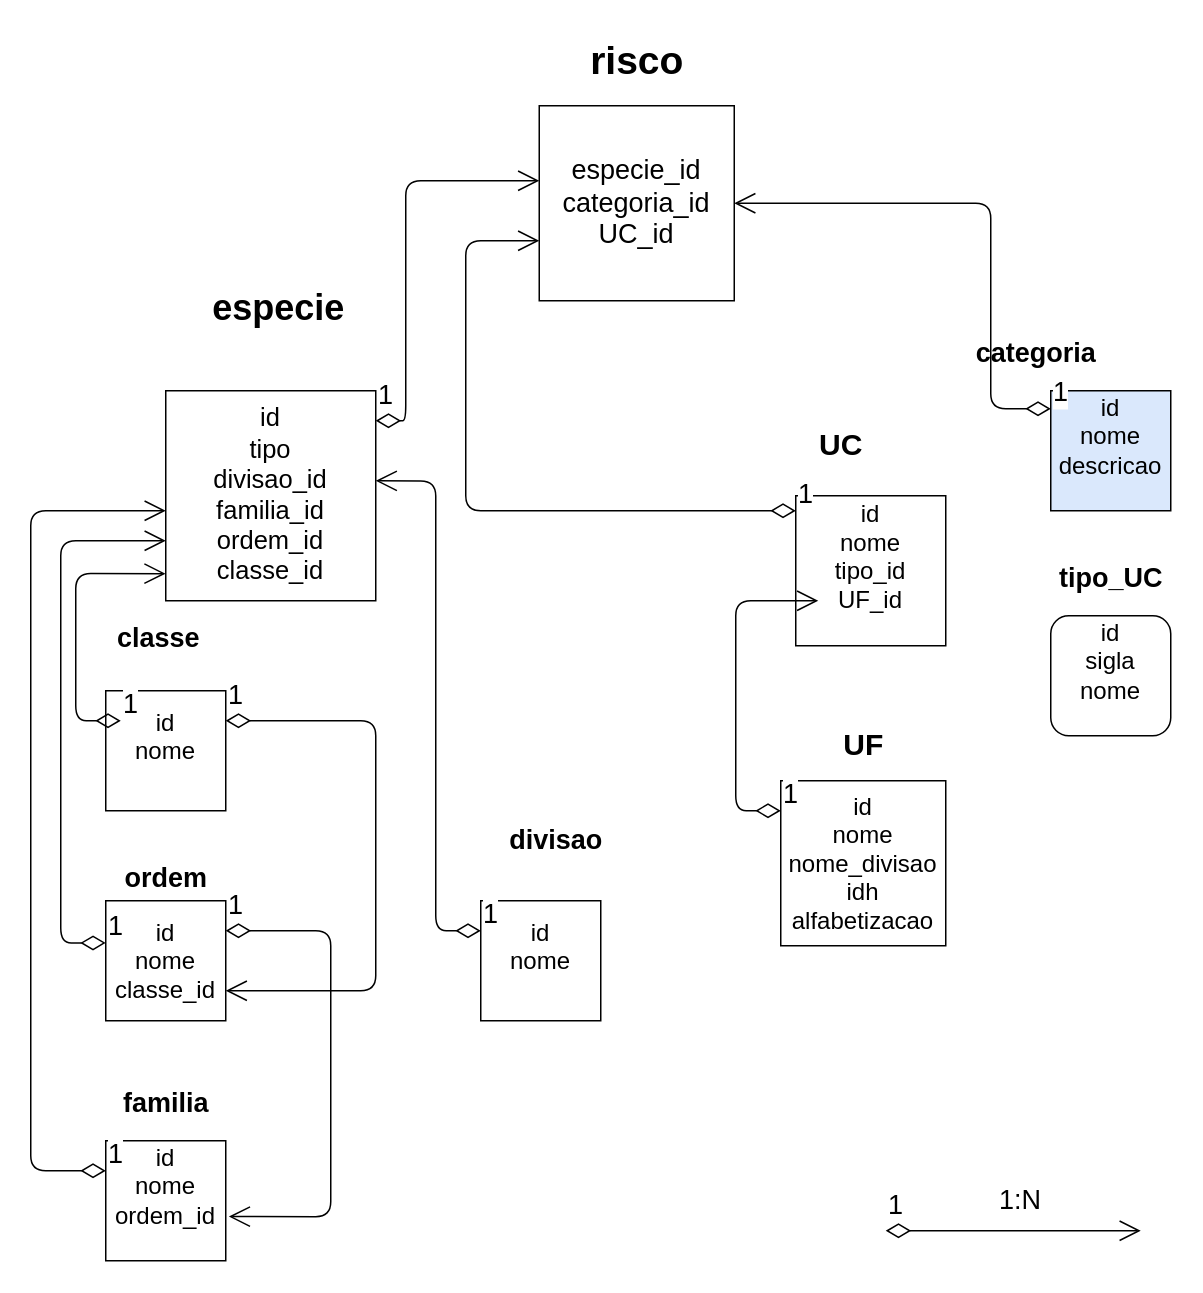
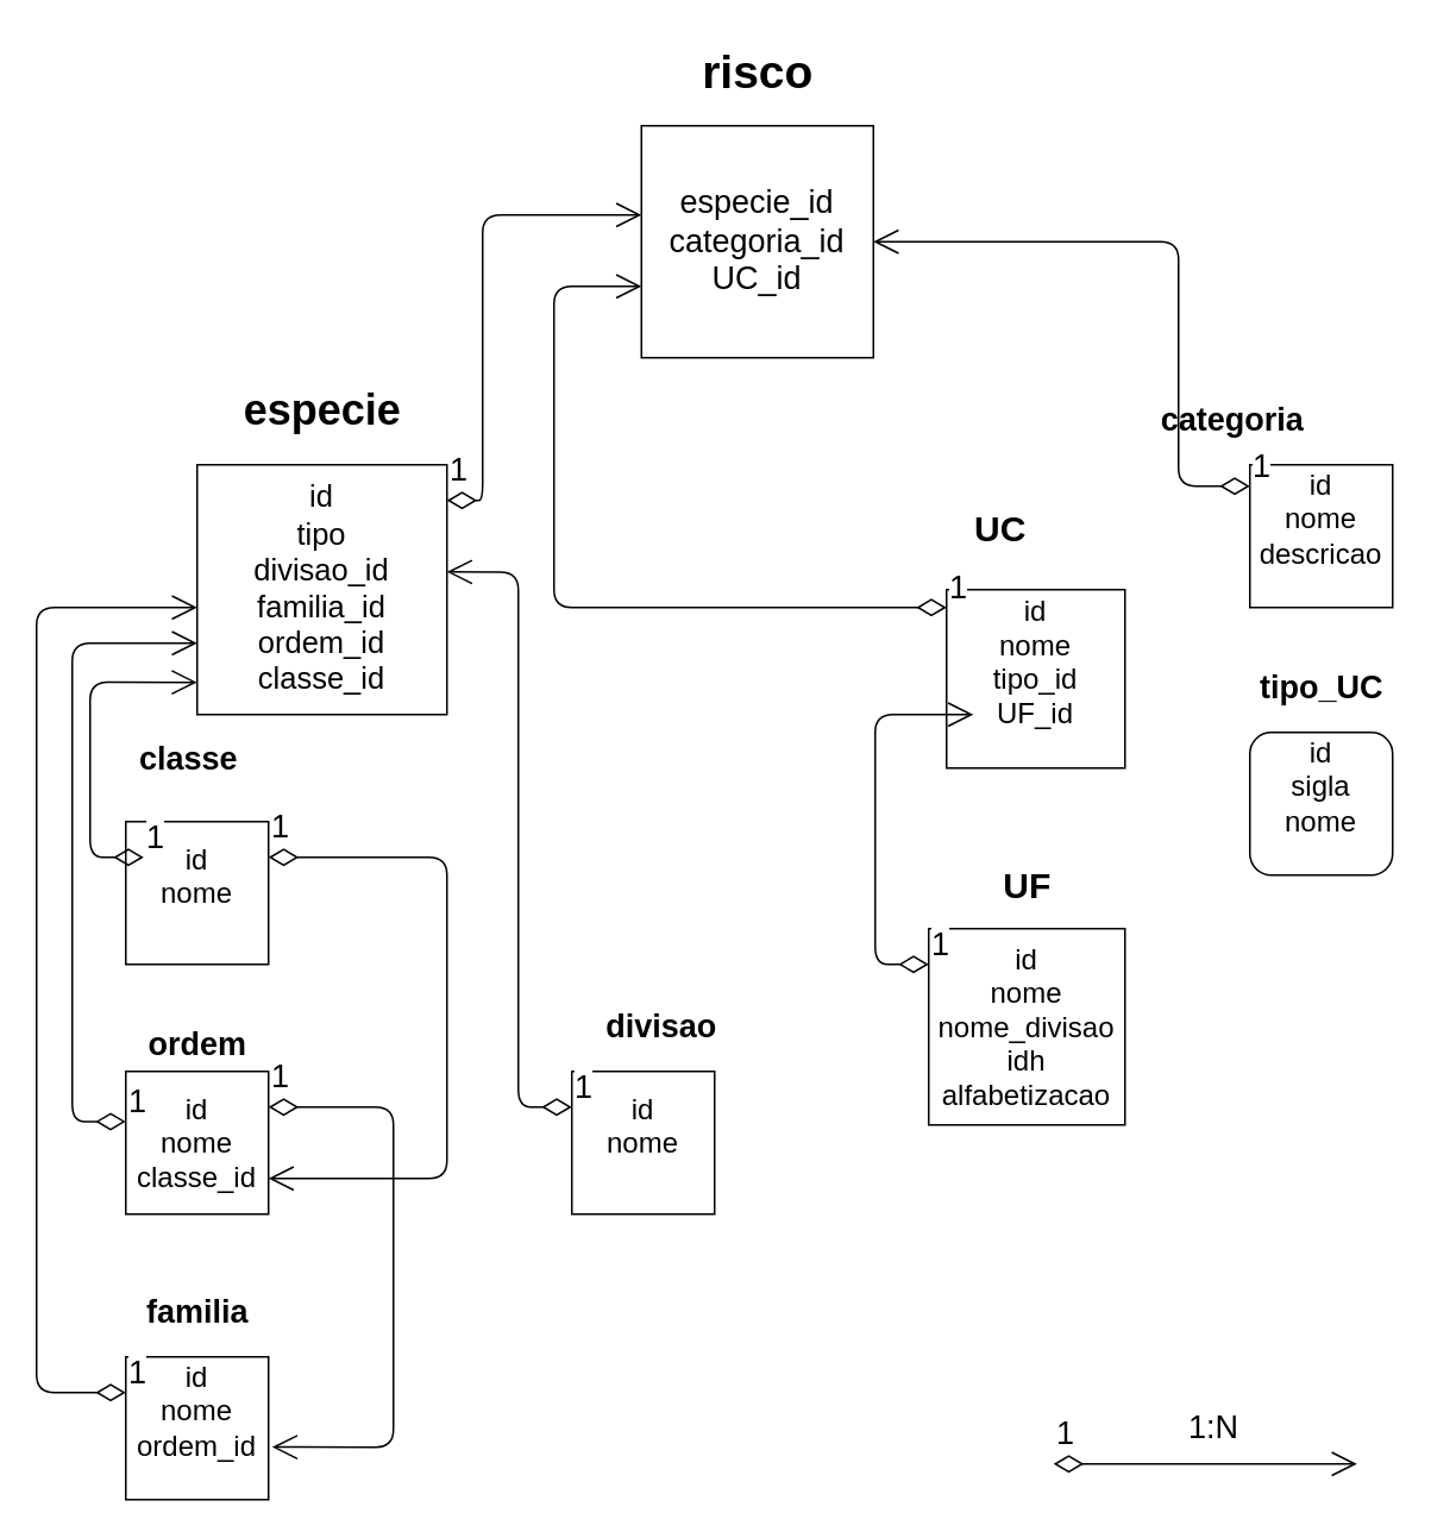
- <mxCell id="7" value="especie" style="text;strokeColor=none;fillColor=none;html=1;fontSize=24;fontStyle=1;verticalAlign=middle;align=center;" vertex="1" parent="1"><mxGeometry x="135" y="185" width="100" height="40" as="geometry" /></mxCell>
+ <mxCell id="7" value="especie" style="text;strokeColor=none;fillColor=none;html=1;fontSize=24;fontStyle=1;verticalAlign=middle;align=center;" vertex="1" parent="1"><mxGeometry x="130" y="210" width="100" height="40" as="geometry" /></mxCell>
- <mxCell id="5" value="&lt;div&gt;&lt;span style=&quot;font-size: 16px&quot;&gt;id&lt;/span&gt;&lt;/div&gt;&lt;font style=&quot;font-size: 16px&quot;&gt;&lt;div&gt;&lt;span&gt;nome&lt;/span&gt;&lt;/div&gt;&lt;div&gt;&lt;span&gt;descricao&lt;/span&gt;&lt;/div&gt;&lt;font style=&quot;font-size: 16px&quot;&gt;&lt;br&gt;&lt;/font&gt;&lt;/font&gt;" style="whiteSpace=wrap;html=1;aspect=fixed;align=center;fillColor=#dae8fc;" vertex="1" parent="1"><mxGeometry x="700" y="260" width="80" height="80" as="geometry" /></mxCell>
+ <mxCell id="5" value="&lt;div&gt;&lt;span style=&quot;font-size: 16px&quot;&gt;id&lt;/span&gt;&lt;/div&gt;&lt;font style=&quot;font-size: 16px&quot;&gt;&lt;div&gt;&lt;span&gt;nome&lt;/span&gt;&lt;/div&gt;&lt;div&gt;&lt;span&gt;descricao&lt;/span&gt;&lt;/div&gt;&lt;font style=&quot;font-size: 16px&quot;&gt;&lt;br&gt;&lt;/font&gt;&lt;/font&gt;" style="whiteSpace=wrap;html=1;aspect=fixed;align=center;" vertex="1" parent="1"><mxGeometry x="700" y="260" width="80" height="80" as="geometry" /></mxCell>
- <mxCell id="17" value="divisao" style="text;strokeColor=none;fillColor=none;html=1;fontSize=18;fontStyle=1;verticalAlign=middle;align=center;" vertex="1" parent="1"><mxGeometry x="340" y="545" width="60" height="30" as="geometry" /></mxCell>
+ <mxCell id="17" value="divisao" style="text;strokeColor=none;fillColor=none;html=1;fontSize=18;fontStyle=1;verticalAlign=middle;align=center;" vertex="1" parent="1"><mxGeometry x="340" y="560" width="60" height="30" as="geometry" /></mxCell>
